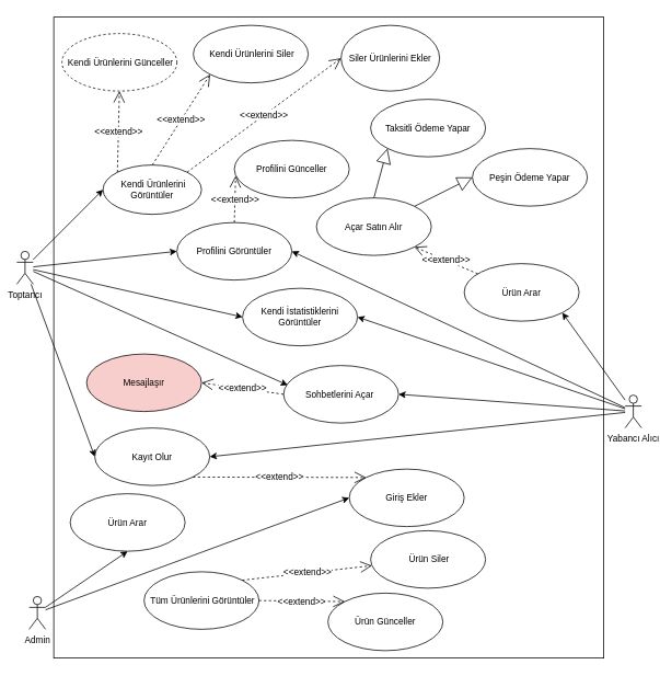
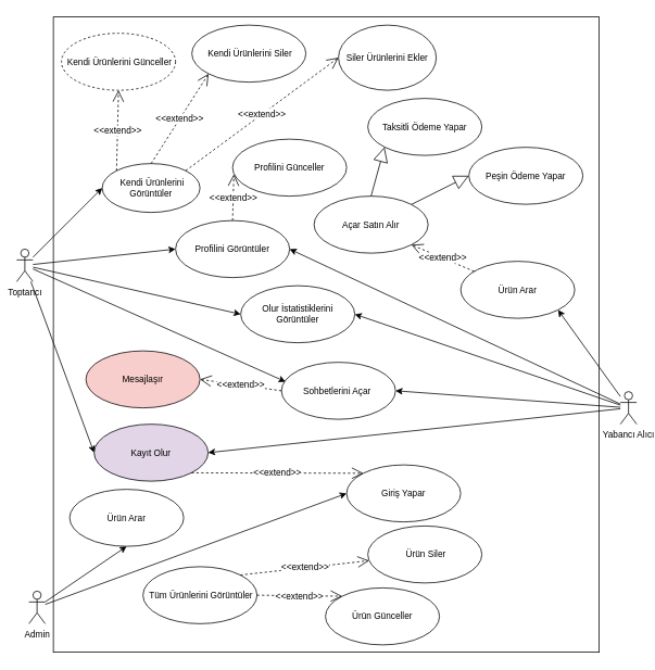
- <mxCell id="24" value="Kendi İstatistiklerini Görüntüler" style="ellipse;whiteSpace=wrap;html=1;fontSize=11;" parent="1" vertex="1"><mxGeometry x="295" y="350" width="140" height="70" as="geometry" /></mxCell>
+ <mxCell id="24" value="Olur İstatistiklerini Görüntüler" style="ellipse;whiteSpace=wrap;html=1;fontSize=11;" parent="1" vertex="1"><mxGeometry x="295" y="350" width="140" height="70" as="geometry" /></mxCell>
- <mxCell id="15" value="Kayıt Olur" style="ellipse;whiteSpace=wrap;html=1;fontSize=11;" parent="1" vertex="1"><mxGeometry x="115" y="520" width="140" height="70" as="geometry" /></mxCell>
+ <mxCell id="15" value="Kayıt Olur" style="ellipse;whiteSpace=wrap;html=1;fontSize=11;fillColor=#e1d5e7;" parent="1" vertex="1"><mxGeometry x="115" y="520" width="140" height="70" as="geometry" /></mxCell>
- <mxCell id="16" value="Giriş Ekler" style="ellipse;whiteSpace=wrap;html=1;fontSize=11;" parent="1" vertex="1"><mxGeometry x="425" y="570" width="140" height="70" as="geometry" /></mxCell>
+ <mxCell id="16" value="Giriş Yapar" style="ellipse;whiteSpace=wrap;html=1;fontSize=11;" parent="1" vertex="1"><mxGeometry x="425" y="570" width="140" height="70" as="geometry" /></mxCell>
